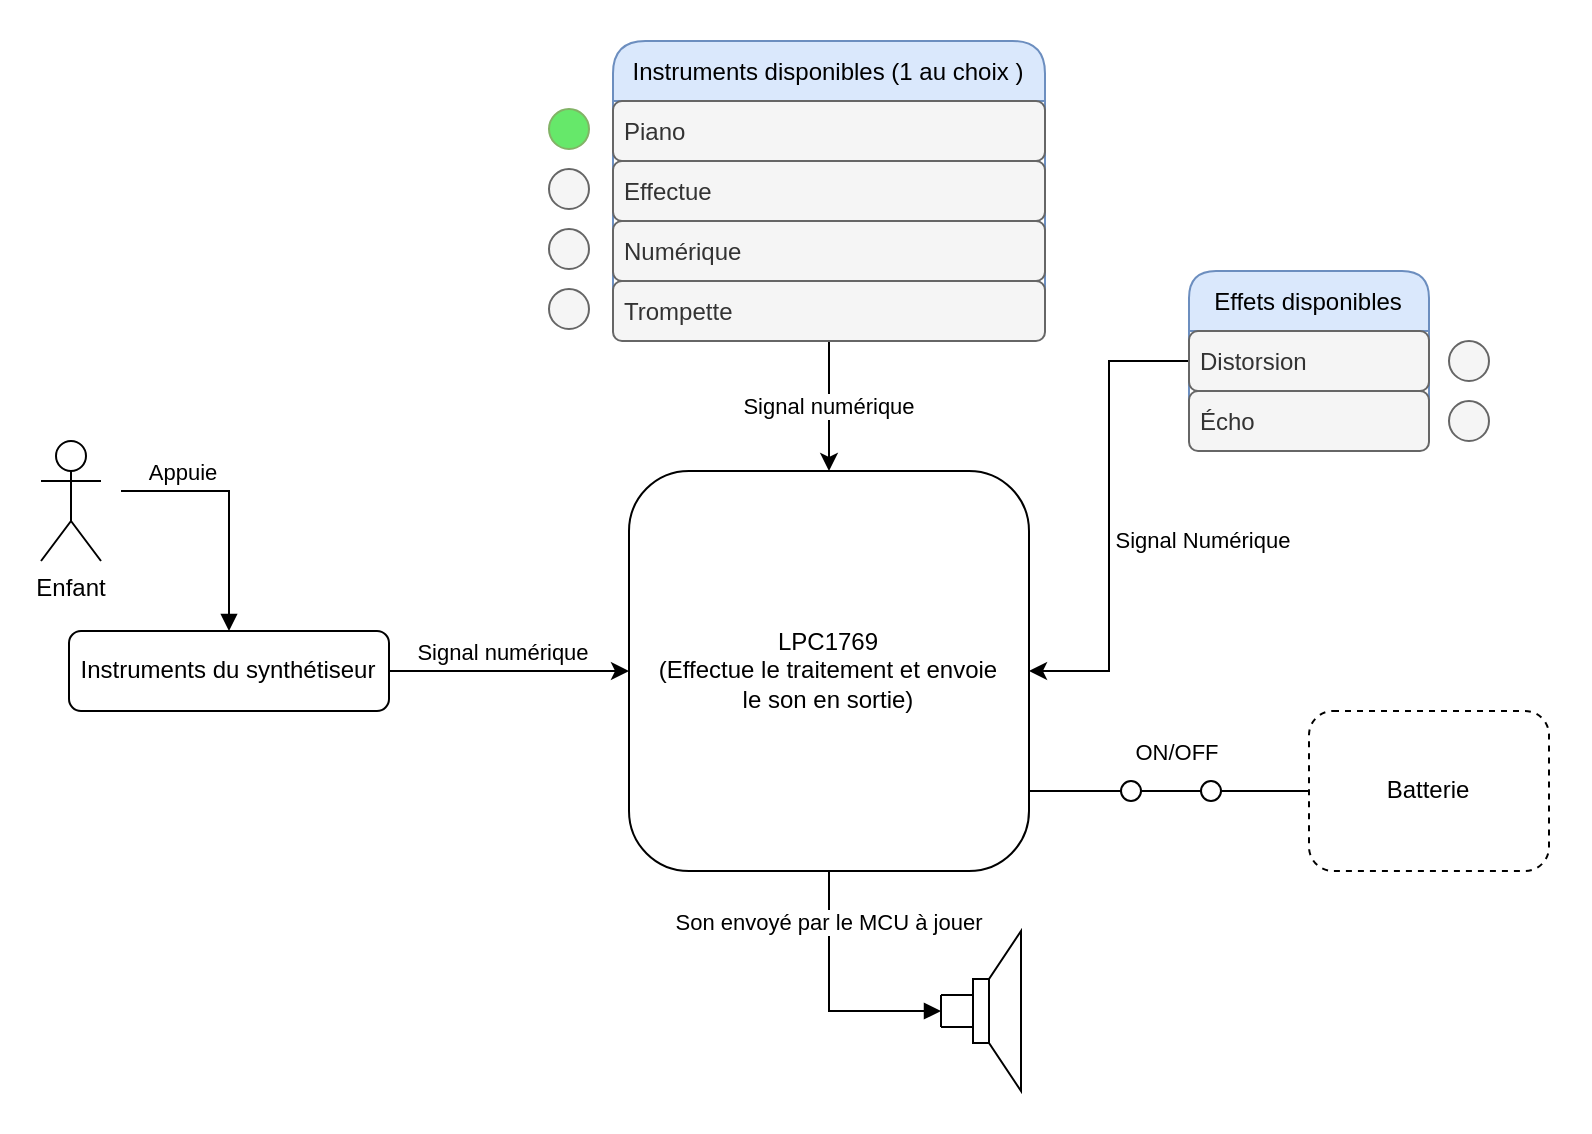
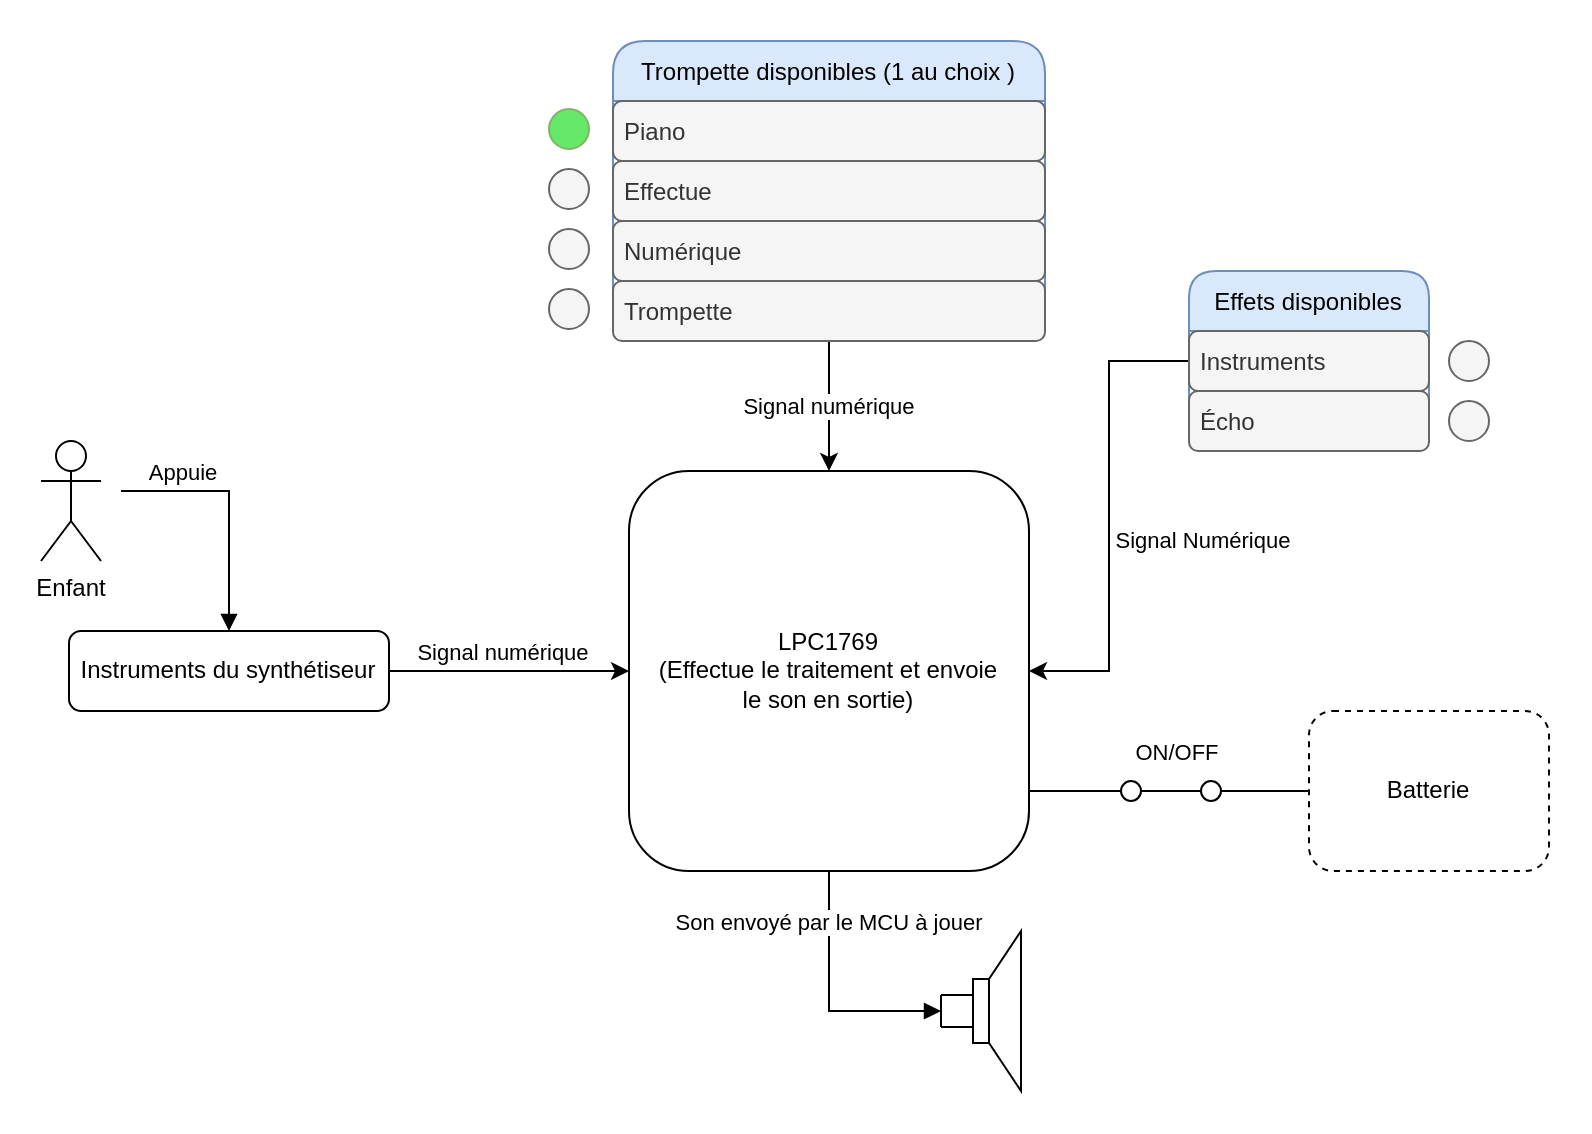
- <mxCell id="9" value="Instruments disponibles (1 au choix )" style="swimlane;fontStyle=0;childLayout=stackLayout;horizontal=1;startSize=30;horizontalStack=0;resizeParent=1;resizeParentMax=0;resizeLast=0;collapsible=1;marginBottom=0;rounded=1;arcSize=18;fillColor=#dae8fc;strokeColor=#6c8ebf;" vertex="1" parent="1"><mxGeometry x="306" y="20" width="216" height="150" as="geometry"><mxRectangle x="364" y="20" width="50" height="30" as="alternateBounds" /></mxGeometry></mxCell>
+ <mxCell id="9" value="Trompette disponibles (1 au choix )" style="swimlane;fontStyle=0;childLayout=stackLayout;horizontal=1;startSize=30;horizontalStack=0;resizeParent=1;resizeParentMax=0;resizeLast=0;collapsible=1;marginBottom=0;rounded=1;arcSize=18;fillColor=#dae8fc;strokeColor=#6c8ebf;" vertex="1" parent="1"><mxGeometry x="306" y="20" width="216" height="150" as="geometry"><mxRectangle x="364" y="20" width="50" height="30" as="alternateBounds" /></mxGeometry></mxCell>
- <mxCell id="21" value="Distorsion" style="text;strokeColor=#666666;fillColor=#f5f5f5;align=left;verticalAlign=middle;spacingLeft=4;spacingRight=4;overflow=hidden;points=[[0,0.5],[1,0.5]];portConstraint=eastwest;rotatable=0;rounded=1;fontColor=#333333;" vertex="1" parent="20"><mxGeometry y="30" width="120" height="30" as="geometry" /></mxCell>
+ <mxCell id="21" value="Instruments" style="text;strokeColor=#666666;fillColor=#f5f5f5;align=left;verticalAlign=middle;spacingLeft=4;spacingRight=4;overflow=hidden;points=[[0,0.5],[1,0.5]];portConstraint=eastwest;rotatable=0;rounded=1;fontColor=#333333;" vertex="1" parent="20"><mxGeometry y="30" width="120" height="30" as="geometry" /></mxCell>
